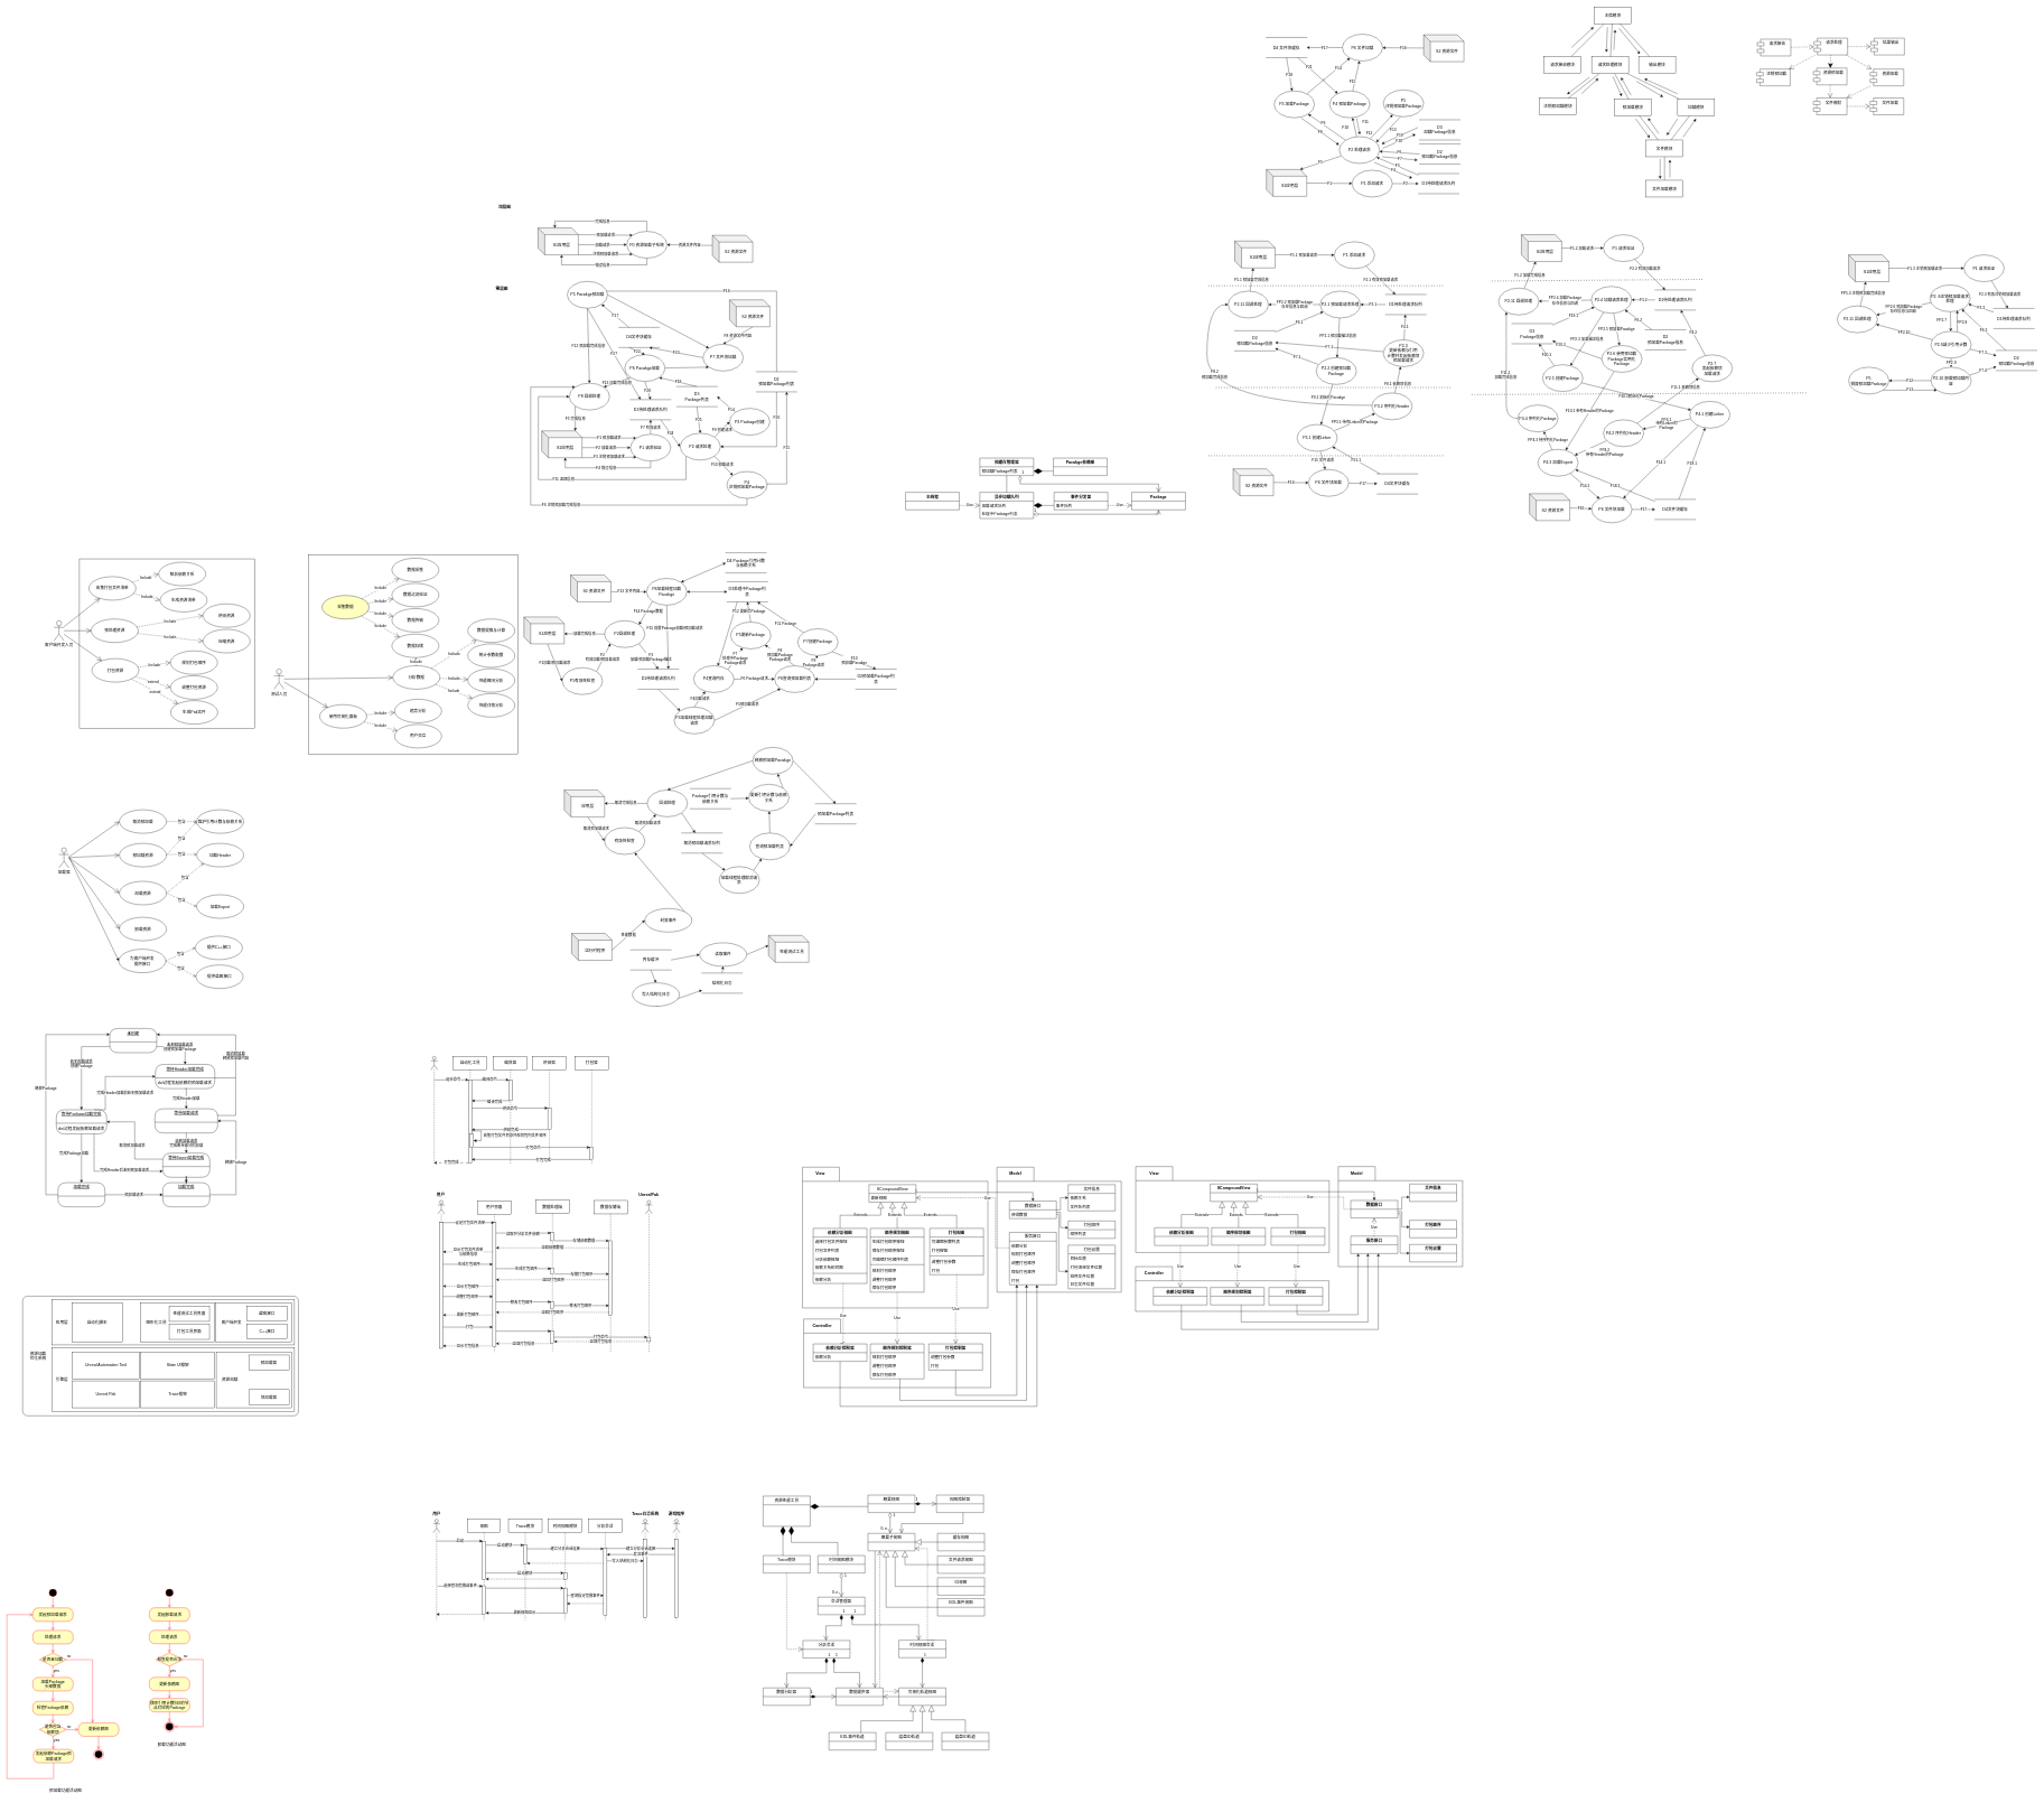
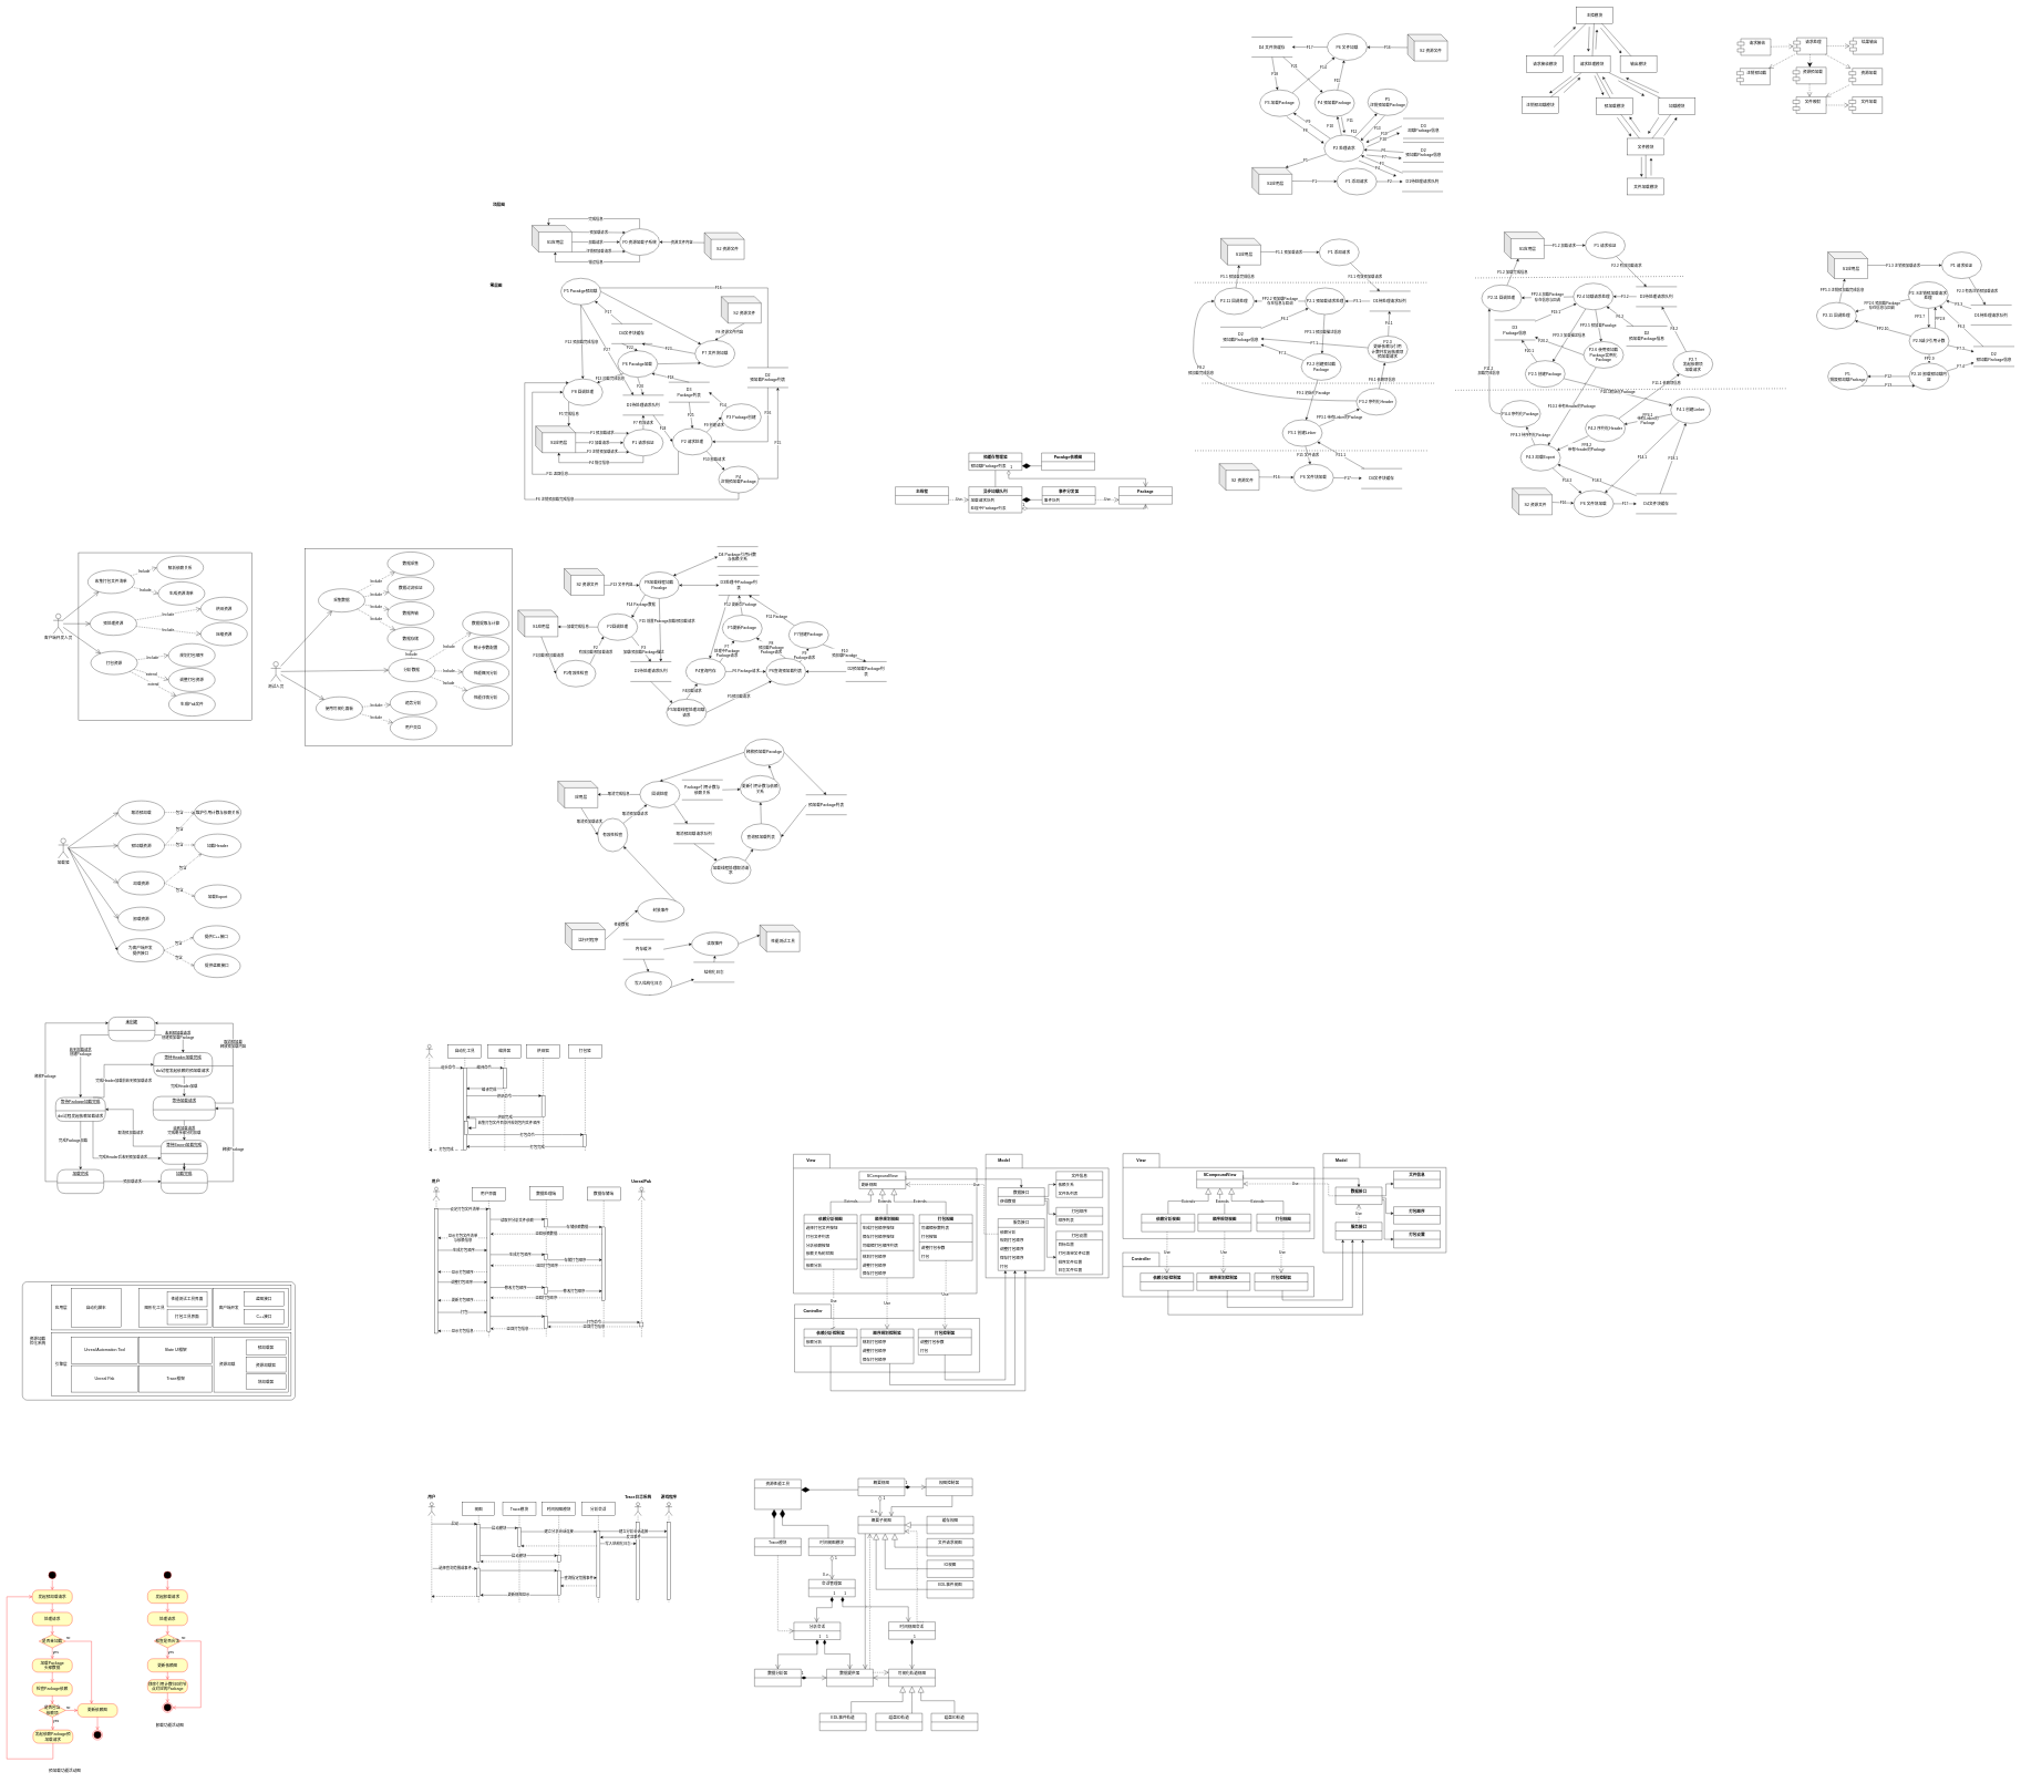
- <mxCell id="588" value="采集数据" style="ellipse;whiteSpace=wrap;html=1;fillColor=#ffffc0;" parent="1" vertex="1"><mxGeometry x="958" y="1772" width="140" height="70" as="geometry" /></mxCell>
+ <mxCell id="588" value="采集数据" style="ellipse;whiteSpace=wrap;html=1;" parent="1" vertex="1"><mxGeometry x="958" y="1772" width="140" height="70" as="geometry" /></mxCell>
+ <mxCell id="22" value="" style="endArrow=open;endFill=1;endSize=12;html=1;rounded=0;" parent="1" source="18" target="588" edge="1"><mxGeometry width="160" relative="1" as="geometry"><mxPoint x="922" y="2015" as="sourcePoint" /><mxPoint x="692" y="1935" as="targetPoint" /></mxGeometry></mxCell>
- <mxCell id="94" value="有效性检查" style="ellipse;whiteSpace=wrap;html=1;" parent="1" vertex="1"><mxGeometry x="1799" y="2463" width="120" height="80" as="geometry" /></mxCell>
+ <mxCell id="94" value="有效性检查" style="ellipse;whiteSpace=wrap;html=1;" parent="1" vertex="1"><mxGeometry x="1799" y="2463" width="90" height="100" as="geometry" /></mxCell>
+ <mxCell id="282" value="资源加载器" style="rounded=0;whiteSpace=wrap;html=1;" parent="1" vertex="1"><mxGeometry x="740" y="4085" width="120" height="45" as="geometry" /></mxCell>
